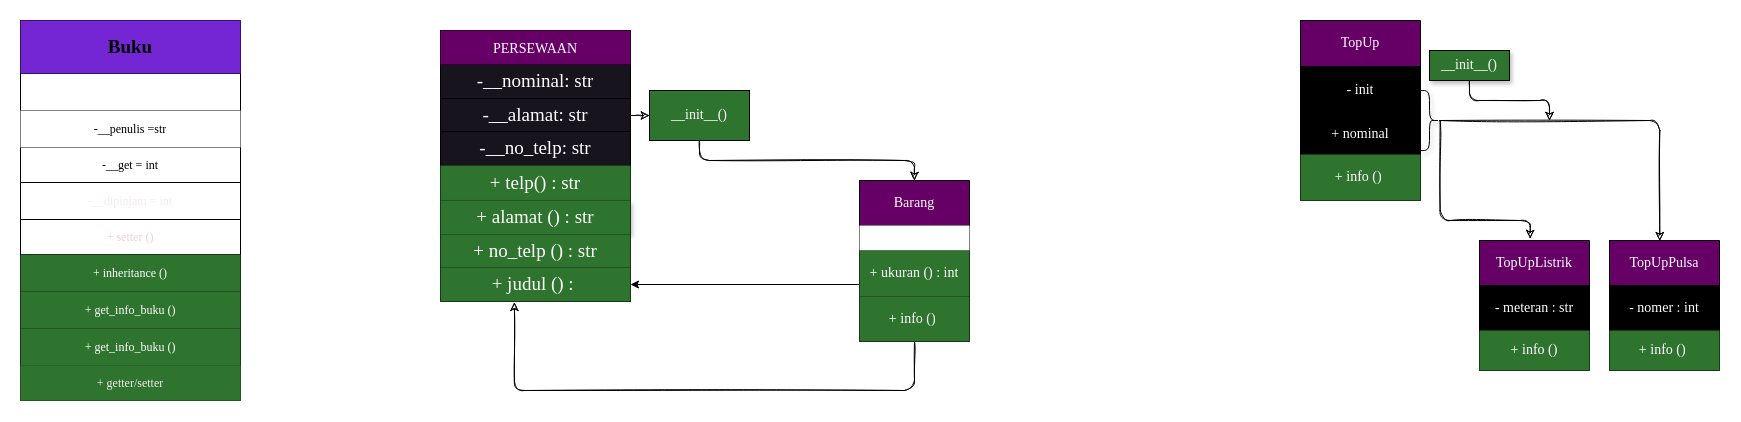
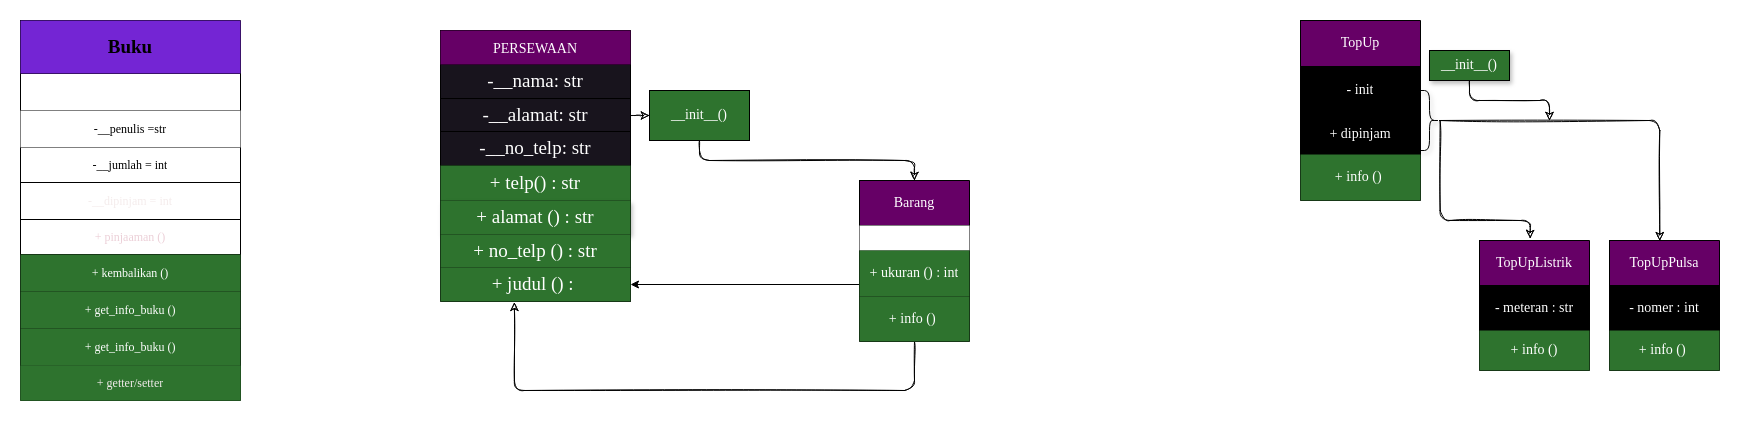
- <mxCell id="31" value="-__nominal: str" style="shape=partialRectangle;html=1;whiteSpace=wrap;connectable=0;overflow=hidden;fillColor=none;top=0;left=0;bottom=0;right=0;pointerEvents=1;labelBackgroundColor=none;labelBorderColor=none;strokeColor=default;fontFamily=Times New Roman;fontSize=19;fontColor=#FFFFFF;" parent="30" vertex="1"><mxGeometry width="190" height="34" as="geometry"><mxRectangle width="190" height="34" as="alternateBounds" /></mxGeometry></mxCell>
+ <mxCell id="31" value="-__nama: str" style="shape=partialRectangle;html=1;whiteSpace=wrap;connectable=0;overflow=hidden;fillColor=none;top=0;left=0;bottom=0;right=0;pointerEvents=1;labelBackgroundColor=none;labelBorderColor=none;strokeColor=default;fontFamily=Times New Roman;fontSize=19;fontColor=#FFFFFF;" parent="30" vertex="1"><mxGeometry width="190" height="34" as="geometry"><mxRectangle width="190" height="34" as="alternateBounds" /></mxGeometry></mxCell>
- <mxCell id="68" value="+ nominal" style="shape=partialRectangle;html=1;whiteSpace=wrap;connectable=0;overflow=hidden;fillColor=#000000;top=0;left=0;bottom=0;right=0;pointerEvents=1;labelBackgroundColor=none;labelBorderColor=none;strokeColor=default;fontFamily=Times New Roman;fontSize=14;fontColor=#FFFFFF;" parent="67" vertex="1"><mxGeometry width="120" height="41" as="geometry"><mxRectangle width="120" height="41" as="alternateBounds" /></mxGeometry></mxCell>
+ <mxCell id="68" value="+ dipinjam" style="shape=partialRectangle;html=1;whiteSpace=wrap;connectable=0;overflow=hidden;fillColor=#000000;top=0;left=0;bottom=0;right=0;pointerEvents=1;labelBackgroundColor=none;labelBorderColor=none;strokeColor=default;fontFamily=Times New Roman;fontSize=14;fontColor=#FFFFFF;" parent="67" vertex="1"><mxGeometry width="120" height="41" as="geometry"><mxRectangle width="120" height="41" as="alternateBounds" /></mxGeometry></mxCell>
- <mxCell id="14" value="-__get = int" style="shape=partialRectangle;html=1;whiteSpace=wrap;connectable=0;overflow=hidden;fillColor=none;top=0;left=0;bottom=0;right=0;pointerEvents=1;labelBackgroundColor=none;labelBorderColor=none;fontFamily=Times New Roman;fontColor=default;rounded=0;" parent="13" vertex="1"><mxGeometry width="220" height="35" as="geometry"><mxRectangle width="220" height="35" as="alternateBounds" /></mxGeometry></mxCell>
+ <mxCell id="14" value="-__jumlah = int" style="shape=partialRectangle;html=1;whiteSpace=wrap;connectable=0;overflow=hidden;fillColor=none;top=0;left=0;bottom=0;right=0;pointerEvents=1;labelBackgroundColor=none;labelBorderColor=none;fontFamily=Times New Roman;fontColor=default;rounded=0;" parent="13" vertex="1"><mxGeometry width="220" height="35" as="geometry"><mxRectangle width="220" height="35" as="alternateBounds" /></mxGeometry></mxCell>
- <mxCell id="18" value="+ setter ()" style="shape=partialRectangle;html=1;whiteSpace=wrap;connectable=0;overflow=hidden;fillColor=none;top=0;left=0;bottom=0;right=0;pointerEvents=1;labelBackgroundColor=none;labelBorderColor=none;fontFamily=Times New Roman;fontColor=#ECD0D8;rounded=0;" parent="17" vertex="1"><mxGeometry width="220" height="35" as="geometry"><mxRectangle width="220" height="35" as="alternateBounds" /></mxGeometry></mxCell>
+ <mxCell id="18" value="+ pinjaaman ()" style="shape=partialRectangle;html=1;whiteSpace=wrap;connectable=0;overflow=hidden;fillColor=none;top=0;left=0;bottom=0;right=0;pointerEvents=1;labelBackgroundColor=none;labelBorderColor=none;fontFamily=Times New Roman;fontColor=#ECD0D8;rounded=0;" parent="17" vertex="1"><mxGeometry width="220" height="35" as="geometry"><mxRectangle width="220" height="35" as="alternateBounds" /></mxGeometry></mxCell>
- <mxCell id="20" value="&lt;font color=&quot;#ffffff&quot;&gt;+ inheritance ()&lt;/font&gt;" style="shape=partialRectangle;html=1;connectable=0;overflow=hidden;fillColor=#2E732E;top=0;left=0;bottom=0;right=0;pointerEvents=1;labelBackgroundColor=none;labelBorderColor=none;fontFamily=Times New Roman;fontColor=#f5f5f5;rounded=0;whiteSpace=wrap;" parent="19" vertex="1"><mxGeometry width="220" height="37" as="geometry"><mxRectangle width="220" height="37" as="alternateBounds" /></mxGeometry></mxCell>
+ <mxCell id="20" value="&lt;font color=&quot;#ffffff&quot;&gt;+ kembalikan ()&lt;/font&gt;" style="shape=partialRectangle;html=1;connectable=0;overflow=hidden;fillColor=#2E732E;top=0;left=0;bottom=0;right=0;pointerEvents=1;labelBackgroundColor=none;labelBorderColor=none;fontFamily=Times New Roman;fontColor=#f5f5f5;rounded=0;whiteSpace=wrap;" parent="19" vertex="1"><mxGeometry width="220" height="37" as="geometry"><mxRectangle width="220" height="37" as="alternateBounds" /></mxGeometry></mxCell>
